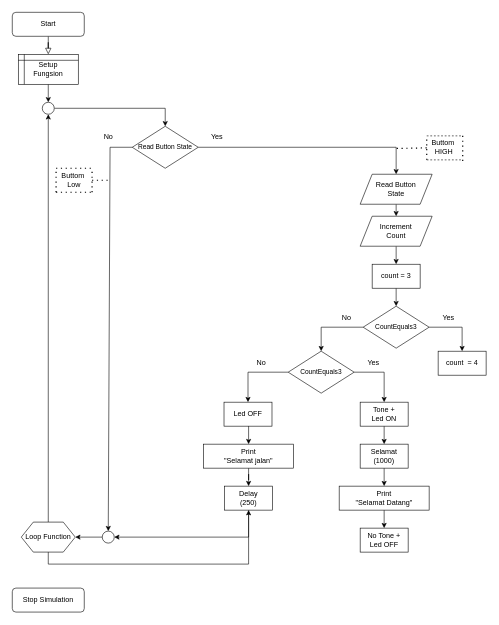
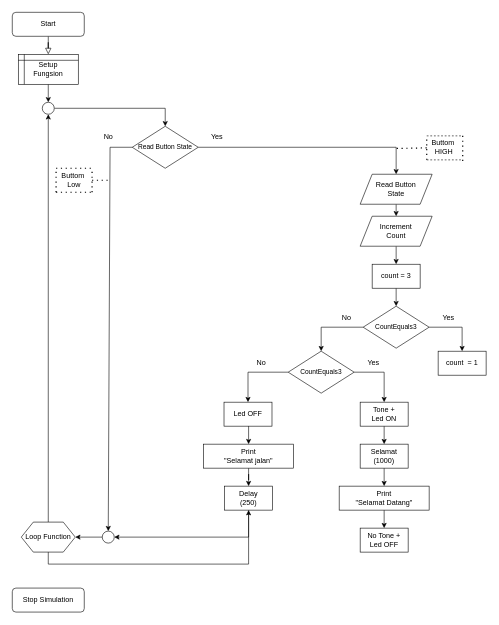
- <mxCell id="32" value="count&amp;nbsp; = 4" style="rounded=0;whiteSpace=wrap;html=1;" vertex="1" parent="1"><mxGeometry x="730" y="585" width="80" height="40" as="geometry" /></mxCell>
+ <mxCell id="32" value="count&amp;nbsp; = 1" style="rounded=0;whiteSpace=wrap;html=1;" vertex="1" parent="1"><mxGeometry x="730" y="585" width="80" height="40" as="geometry" /></mxCell>
